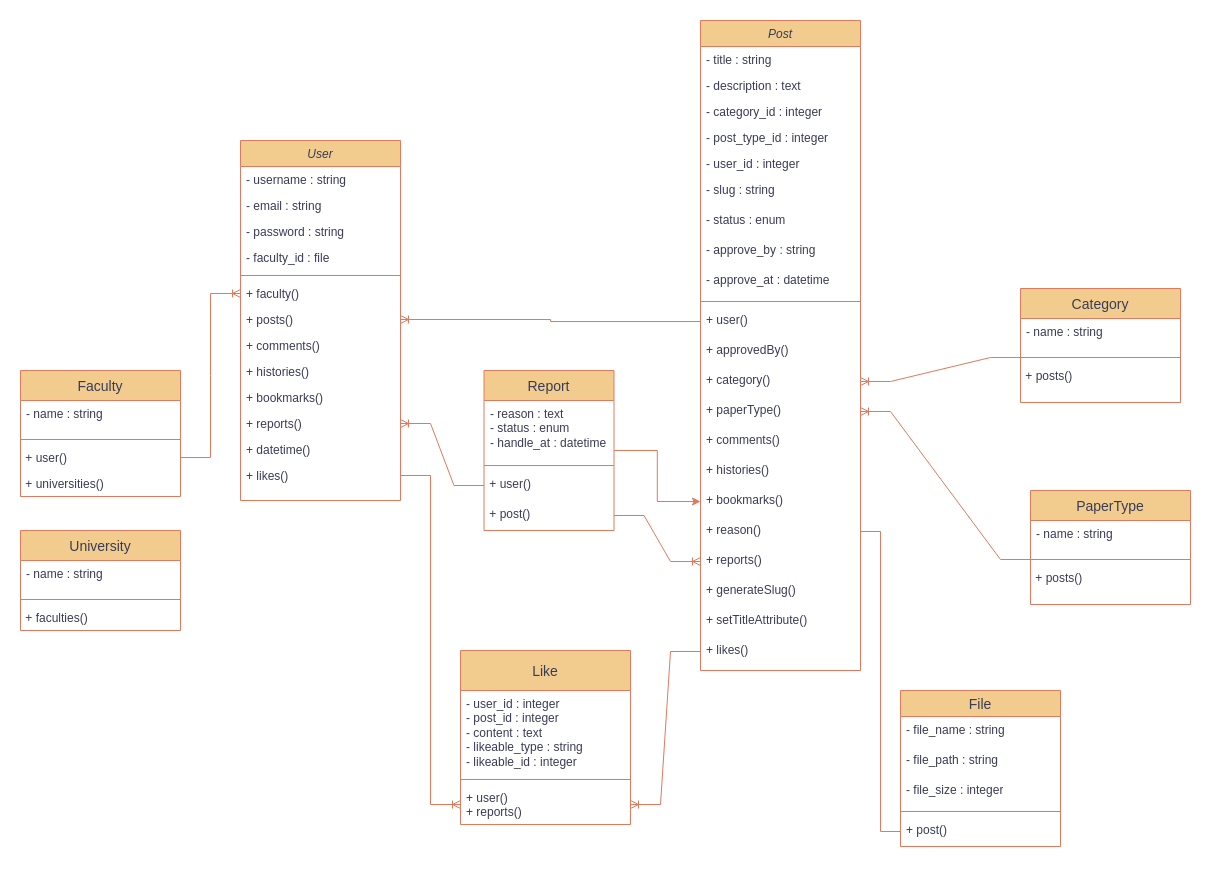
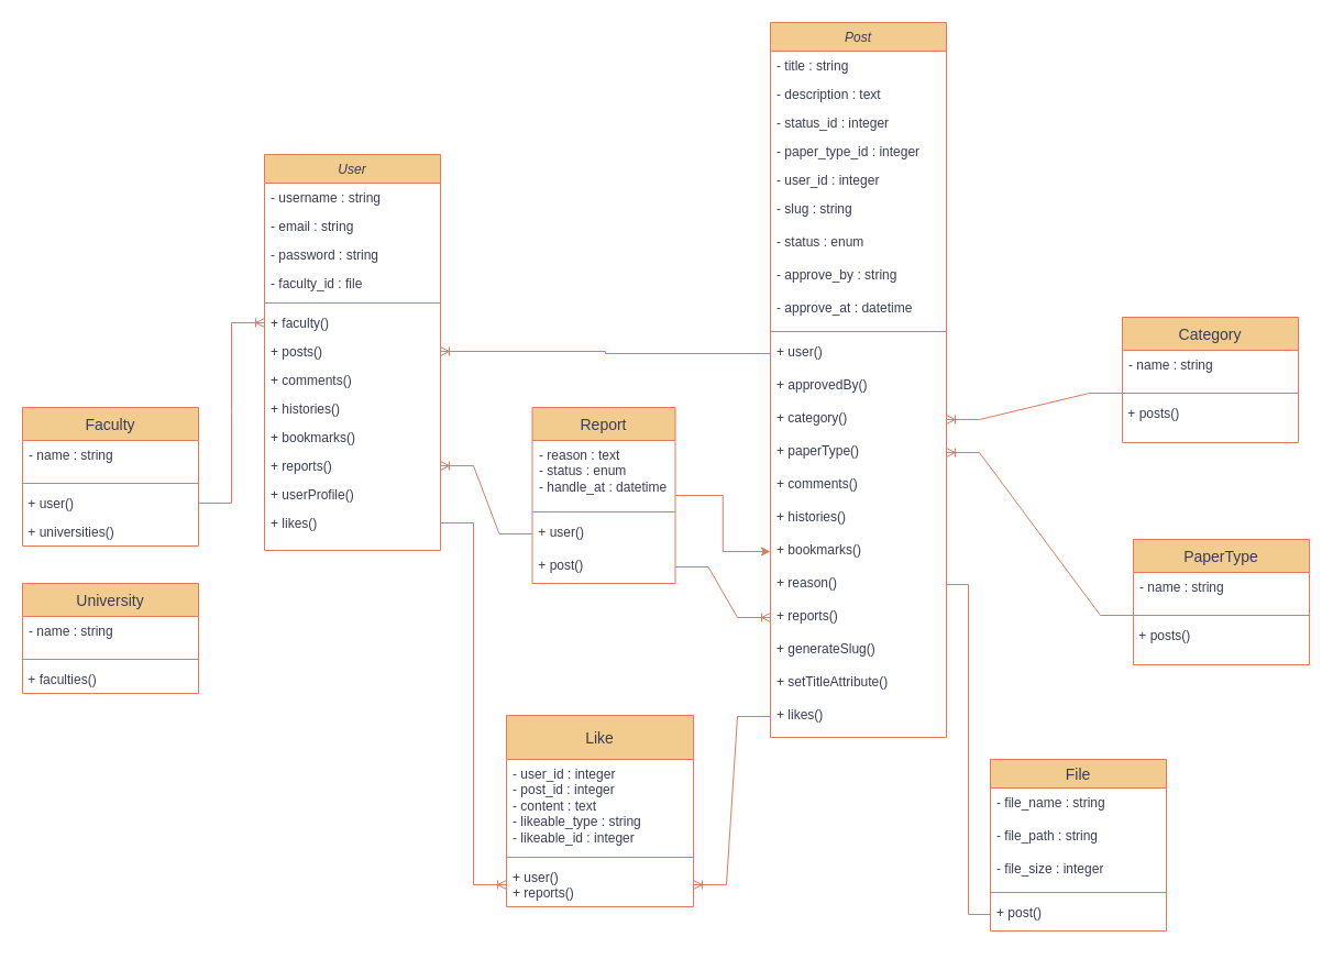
- <mxCell id="19" value="- category_id : integer" style="text;align=left;verticalAlign=top;spacingLeft=4;spacingRight=4;overflow=hidden;rotatable=0;points=[[0,0.5],[1,0.5]];portConstraint=eastwest;rounded=0;shadow=0;html=0;labelBackgroundColor=none;fontColor=#393C56;" parent="16" vertex="1"><mxGeometry y="78" width="160" height="26" as="geometry" /></mxCell>
+ <mxCell id="19" value="- status_id : integer" style="text;align=left;verticalAlign=top;spacingLeft=4;spacingRight=4;overflow=hidden;rotatable=0;points=[[0,0.5],[1,0.5]];portConstraint=eastwest;rounded=0;shadow=0;html=0;labelBackgroundColor=none;fontColor=#393C56;" parent="16" vertex="1"><mxGeometry y="78" width="160" height="26" as="geometry" /></mxCell>
- <mxCell id="20" value="- post_type_id : integer" style="text;align=left;verticalAlign=top;spacingLeft=4;spacingRight=4;overflow=hidden;rotatable=0;points=[[0,0.5],[1,0.5]];portConstraint=eastwest;rounded=0;shadow=0;html=0;labelBackgroundColor=none;fontColor=#393C56;" parent="16" vertex="1"><mxGeometry y="104" width="160" height="26" as="geometry" /></mxCell>
+ <mxCell id="20" value="- paper_type_id : integer" style="text;align=left;verticalAlign=top;spacingLeft=4;spacingRight=4;overflow=hidden;rotatable=0;points=[[0,0.5],[1,0.5]];portConstraint=eastwest;rounded=0;shadow=0;html=0;labelBackgroundColor=none;fontColor=#393C56;" parent="16" vertex="1"><mxGeometry y="104" width="160" height="26" as="geometry" /></mxCell>
- <mxCell id="14" value="+ datetime()" style="text;align=left;verticalAlign=top;spacingLeft=4;spacingRight=4;overflow=hidden;rotatable=0;points=[[0,0.5],[1,0.5]];portConstraint=eastwest;rounded=0;shadow=0;html=0;labelBackgroundColor=none;fontColor=#393C56;" parent="2" vertex="1"><mxGeometry y="296" width="160" height="26" as="geometry" /></mxCell>
+ <mxCell id="14" value="+ userProfile()" style="text;align=left;verticalAlign=top;spacingLeft=4;spacingRight=4;overflow=hidden;rotatable=0;points=[[0,0.5],[1,0.5]];portConstraint=eastwest;rounded=0;shadow=0;html=0;labelBackgroundColor=none;fontColor=#393C56;" parent="2" vertex="1"><mxGeometry y="296" width="160" height="26" as="geometry" /></mxCell>
